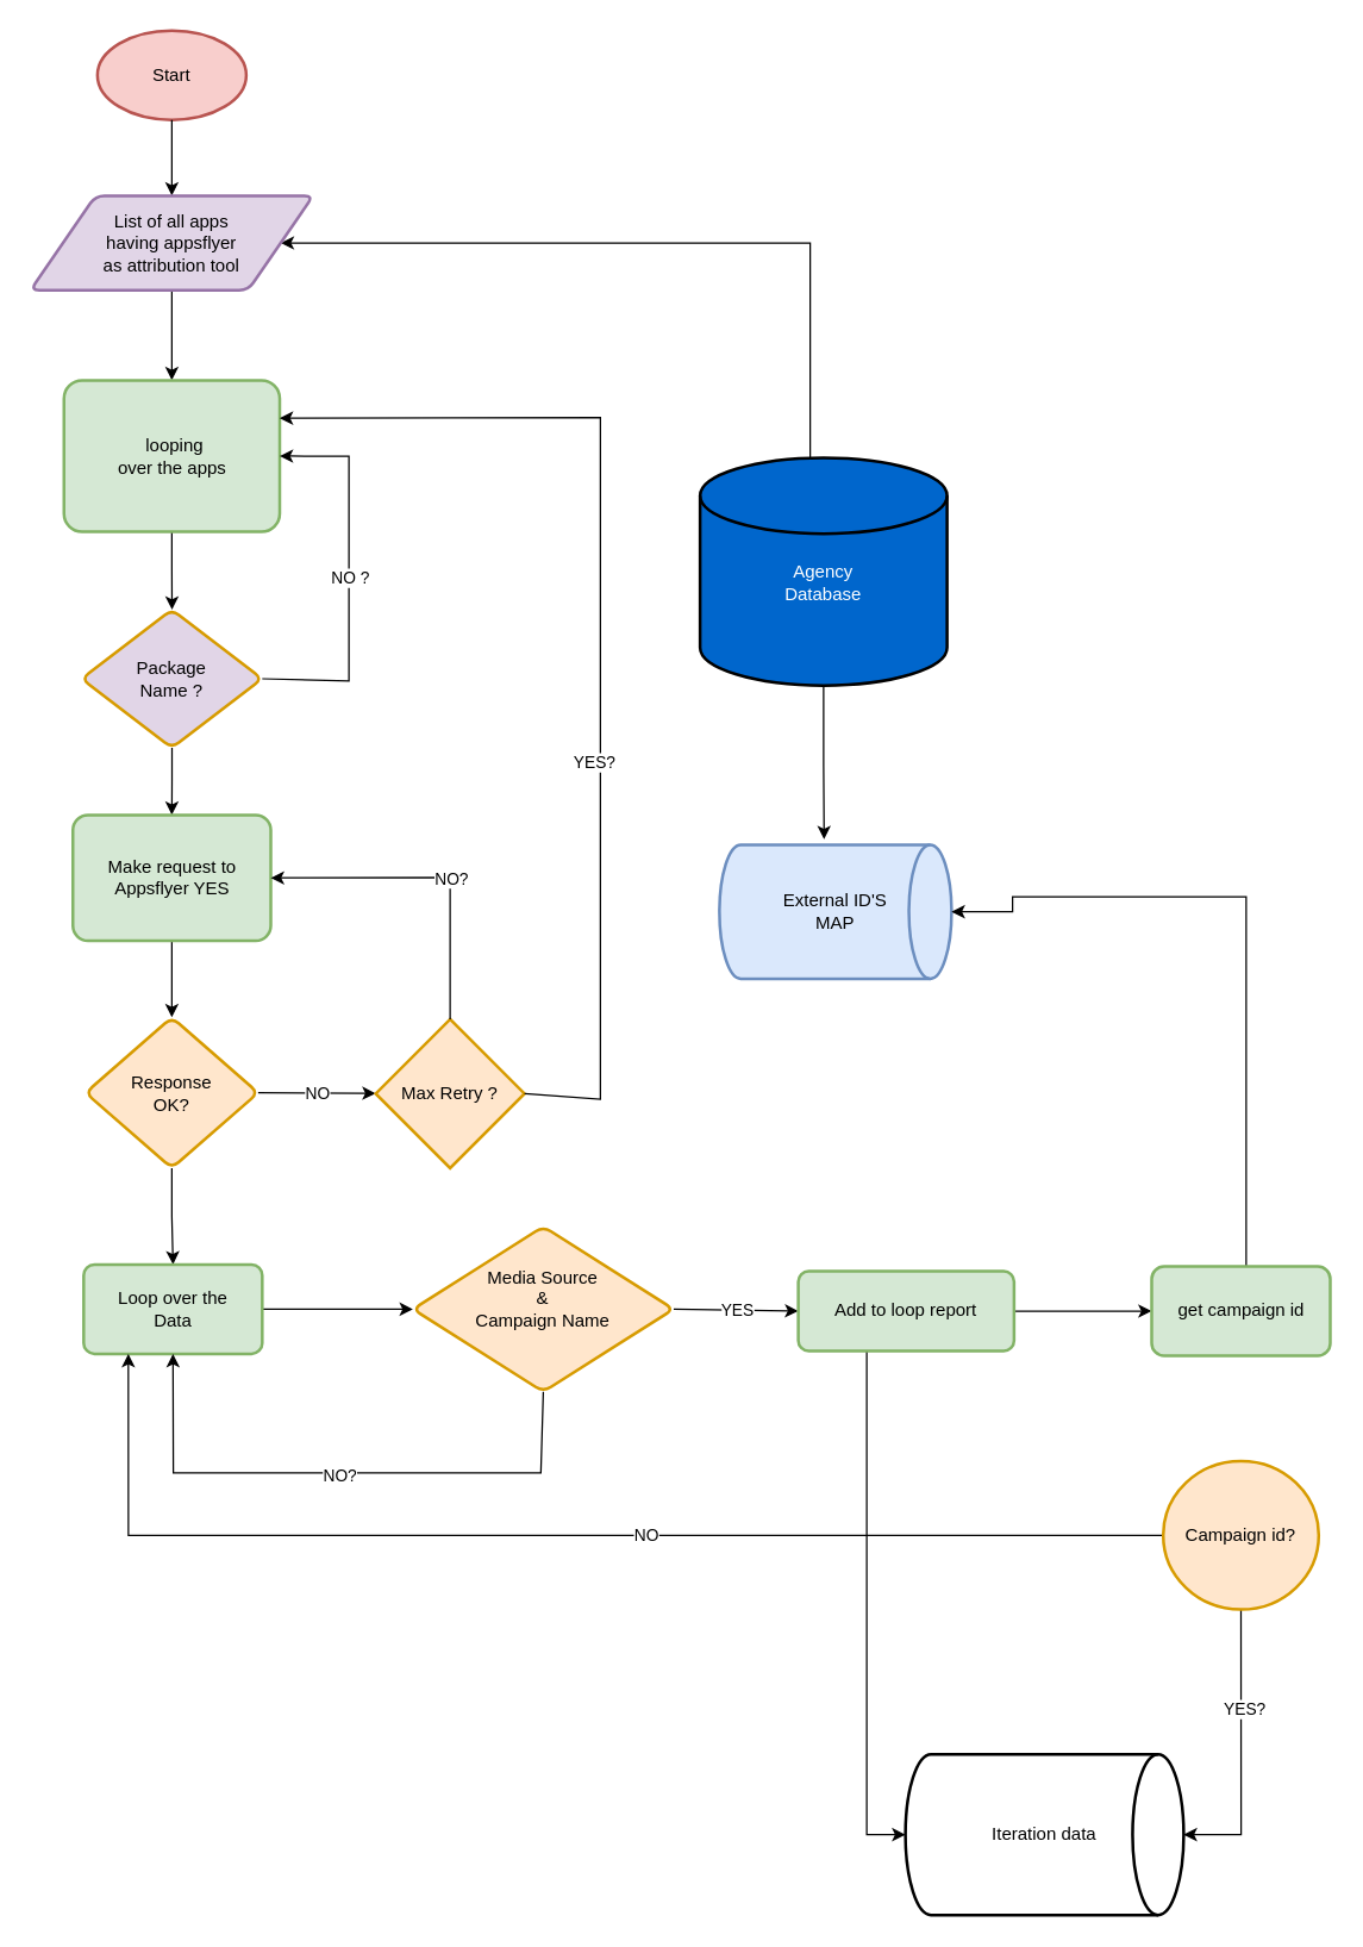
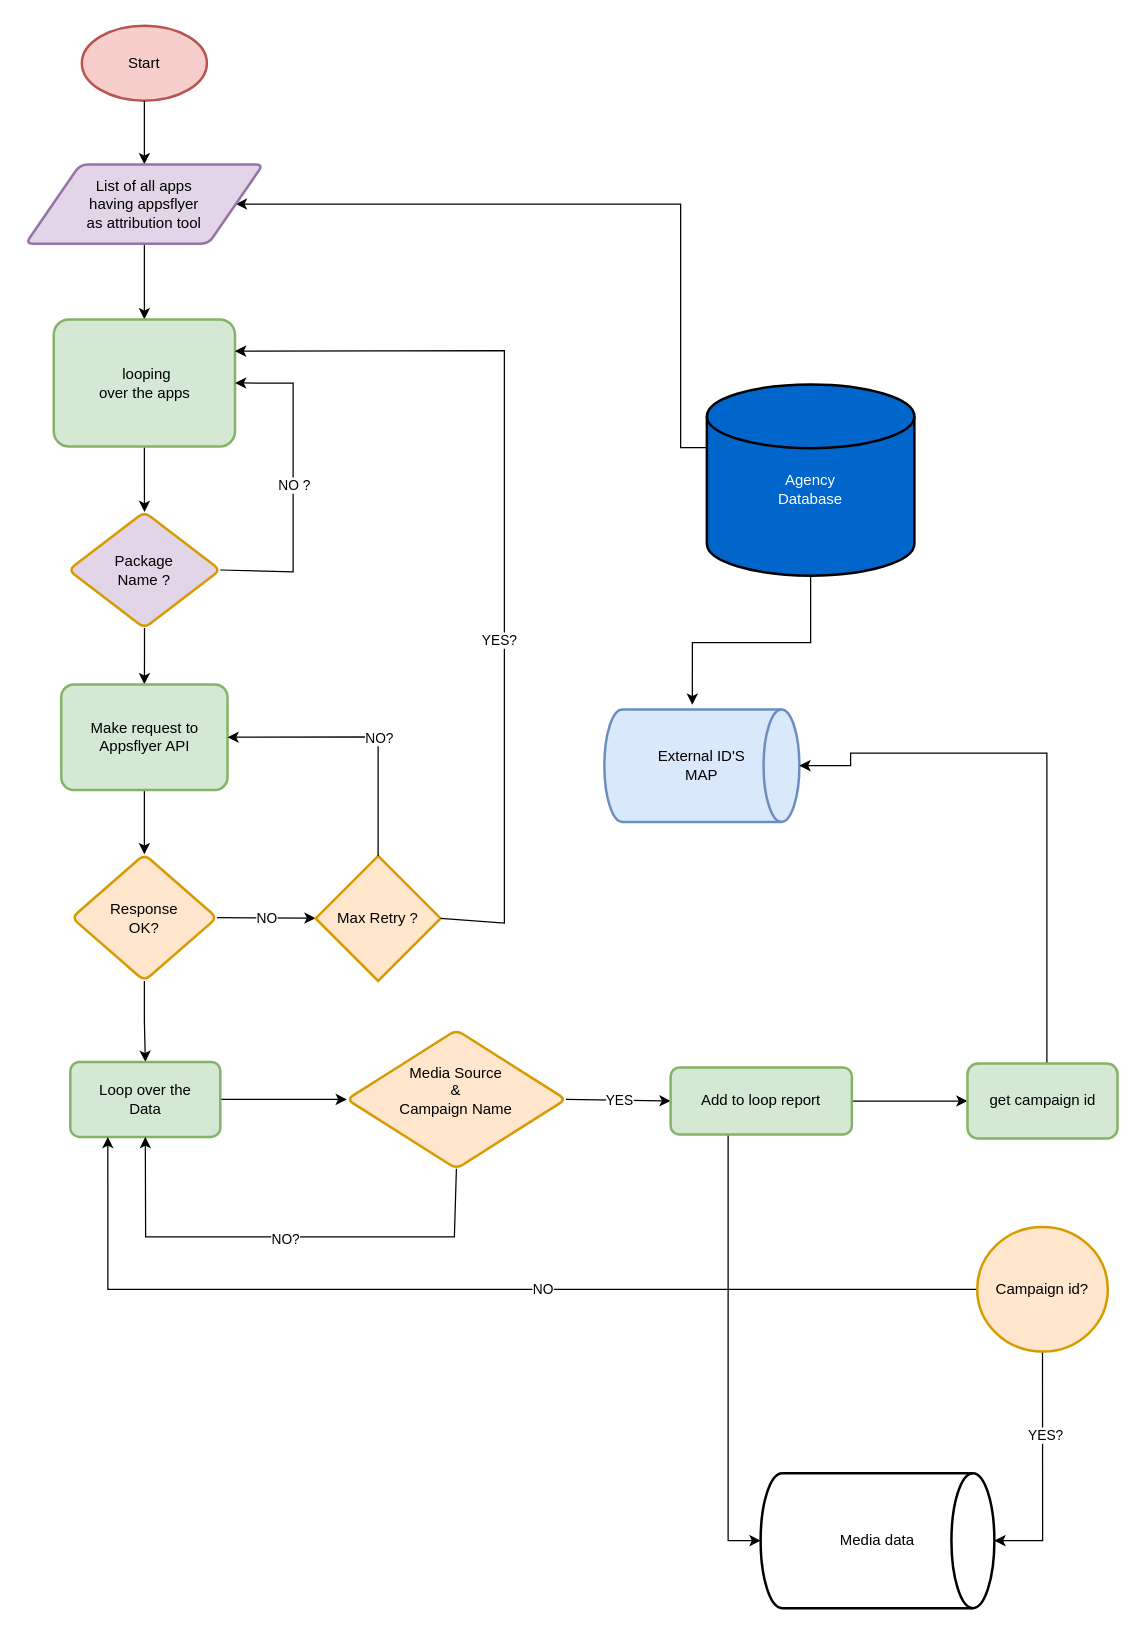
- <mxCell id="6" value="&lt;div&gt;&lt;font color=&quot;#ffffff&quot;&gt;&lt;br&gt;&lt;/font&gt;&lt;/div&gt;&lt;div&gt;&lt;font color=&quot;#ffffff&quot;&gt;Agency &lt;br&gt;&lt;/font&gt;&lt;/div&gt;&lt;div&gt;&lt;font color=&quot;#ffffff&quot;&gt;Database&lt;br&gt;&lt;/font&gt;&lt;/div&gt;" style="strokeWidth=2;html=1;shape=mxgraph.flowchart.database;whiteSpace=wrap;fillColor=#0066CC;" vertex="1" parent="1"><mxGeometry x="470" y="307" width="166" height="153" as="geometry" /></mxCell>
+ <mxCell id="6" value="&lt;div&gt;&lt;font color=&quot;#ffffff&quot;&gt;&lt;br&gt;&lt;/font&gt;&lt;/div&gt;&lt;div&gt;&lt;font color=&quot;#ffffff&quot;&gt;Agency &lt;br&gt;&lt;/font&gt;&lt;/div&gt;&lt;div&gt;&lt;font color=&quot;#ffffff&quot;&gt;Database&lt;br&gt;&lt;/font&gt;&lt;/div&gt;" style="strokeWidth=2;html=1;shape=mxgraph.flowchart.database;whiteSpace=wrap;fillColor=#0066CC;" vertex="1" parent="1"><mxGeometry x="565" y="307" width="166" height="153" as="geometry" /></mxCell>
- <mxCell id="16" value="&lt;div&gt;Make request to&lt;/div&gt;&lt;div&gt;Appsflyer YES&lt;br&gt;&lt;/div&gt;" style="whiteSpace=wrap;html=1;fillColor=#d5e8d4;strokeColor=#82b366;strokeWidth=2;rounded=1;arcSize=12;" vertex="1" parent="1"><mxGeometry x="48.5" y="547" width="133" height="84.5" as="geometry" /></mxCell>
+ <mxCell id="16" value="&lt;div&gt;Make request to&lt;/div&gt;&lt;div&gt;Appsflyer API&lt;br&gt;&lt;/div&gt;" style="whiteSpace=wrap;html=1;fillColor=#d5e8d4;strokeColor=#82b366;strokeWidth=2;rounded=1;arcSize=12;" vertex="1" parent="1"><mxGeometry x="48.5" y="547" width="133" height="84.5" as="geometry" /></mxCell>
- <mxCell id="34" value="Iteration data" style="strokeWidth=2;html=1;shape=mxgraph.flowchart.direct_data;whiteSpace=wrap;" vertex="1" parent="1"><mxGeometry x="608" y="1178" width="187" height="108" as="geometry" /></mxCell>
+ <mxCell id="34" value="Media data" style="strokeWidth=2;html=1;shape=mxgraph.flowchart.direct_data;whiteSpace=wrap;" vertex="1" parent="1"><mxGeometry x="608" y="1178" width="187" height="108" as="geometry" /></mxCell>
